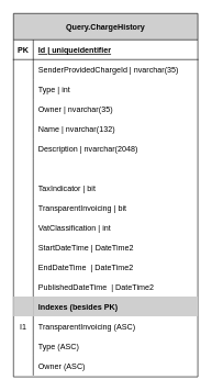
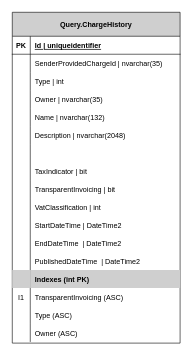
- <mxCell id="43" value="Indexes (besides PK)" style="shape=partialRectangle;connectable=0;top=0;left=0;bottom=0;right=0;align=left;spacingLeft=6;overflow=hidden;fillColor=#CFCFCF;fontStyle=1" vertex="1" parent="41"><mxGeometry x="30" width="250" height="30" as="geometry"><mxRectangle width="250" height="30" as="alternateBounds" /></mxGeometry></mxCell>
+ <mxCell id="43" value="Indexes (int PK)" style="shape=partialRectangle;connectable=0;top=0;left=0;bottom=0;right=0;align=left;spacingLeft=6;overflow=hidden;fillColor=#CFCFCF;fontStyle=1" vertex="1" parent="41"><mxGeometry x="30" width="250" height="30" as="geometry"><mxRectangle width="250" height="30" as="alternateBounds" /></mxGeometry></mxCell>
